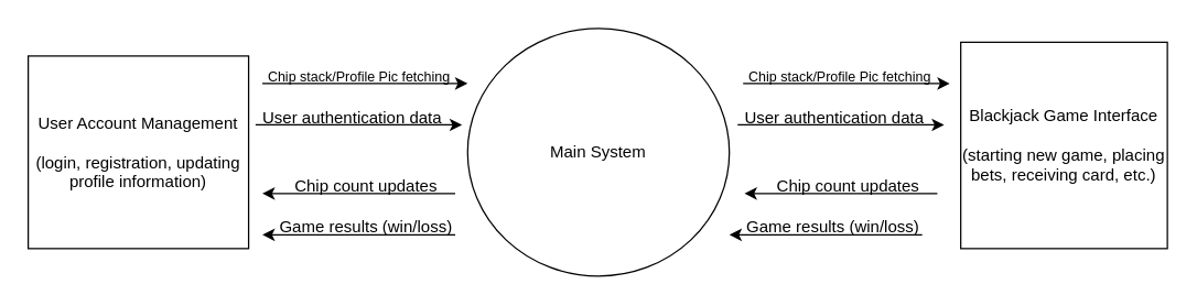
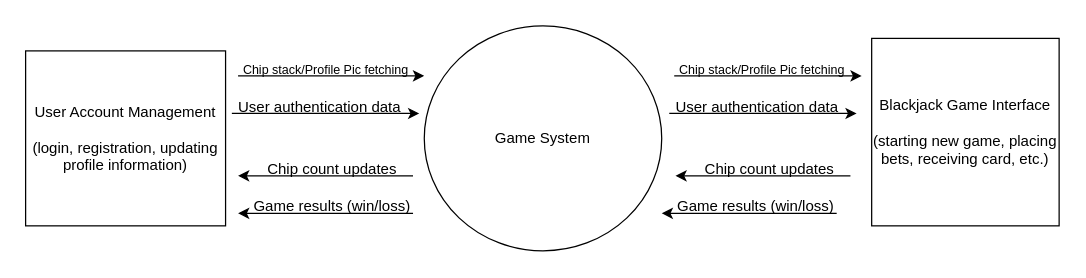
- <mxCell id="2" value="Main System" style="ellipse;whiteSpace=wrap;html=1;" vertex="1" parent="1"><mxGeometry x="339" y="20" width="190" height="180" as="geometry" /></mxCell>
+ <mxCell id="2" value="Game System" style="ellipse;whiteSpace=wrap;html=1;" vertex="1" parent="1"><mxGeometry x="339" y="20" width="190" height="180" as="geometry" /></mxCell>
